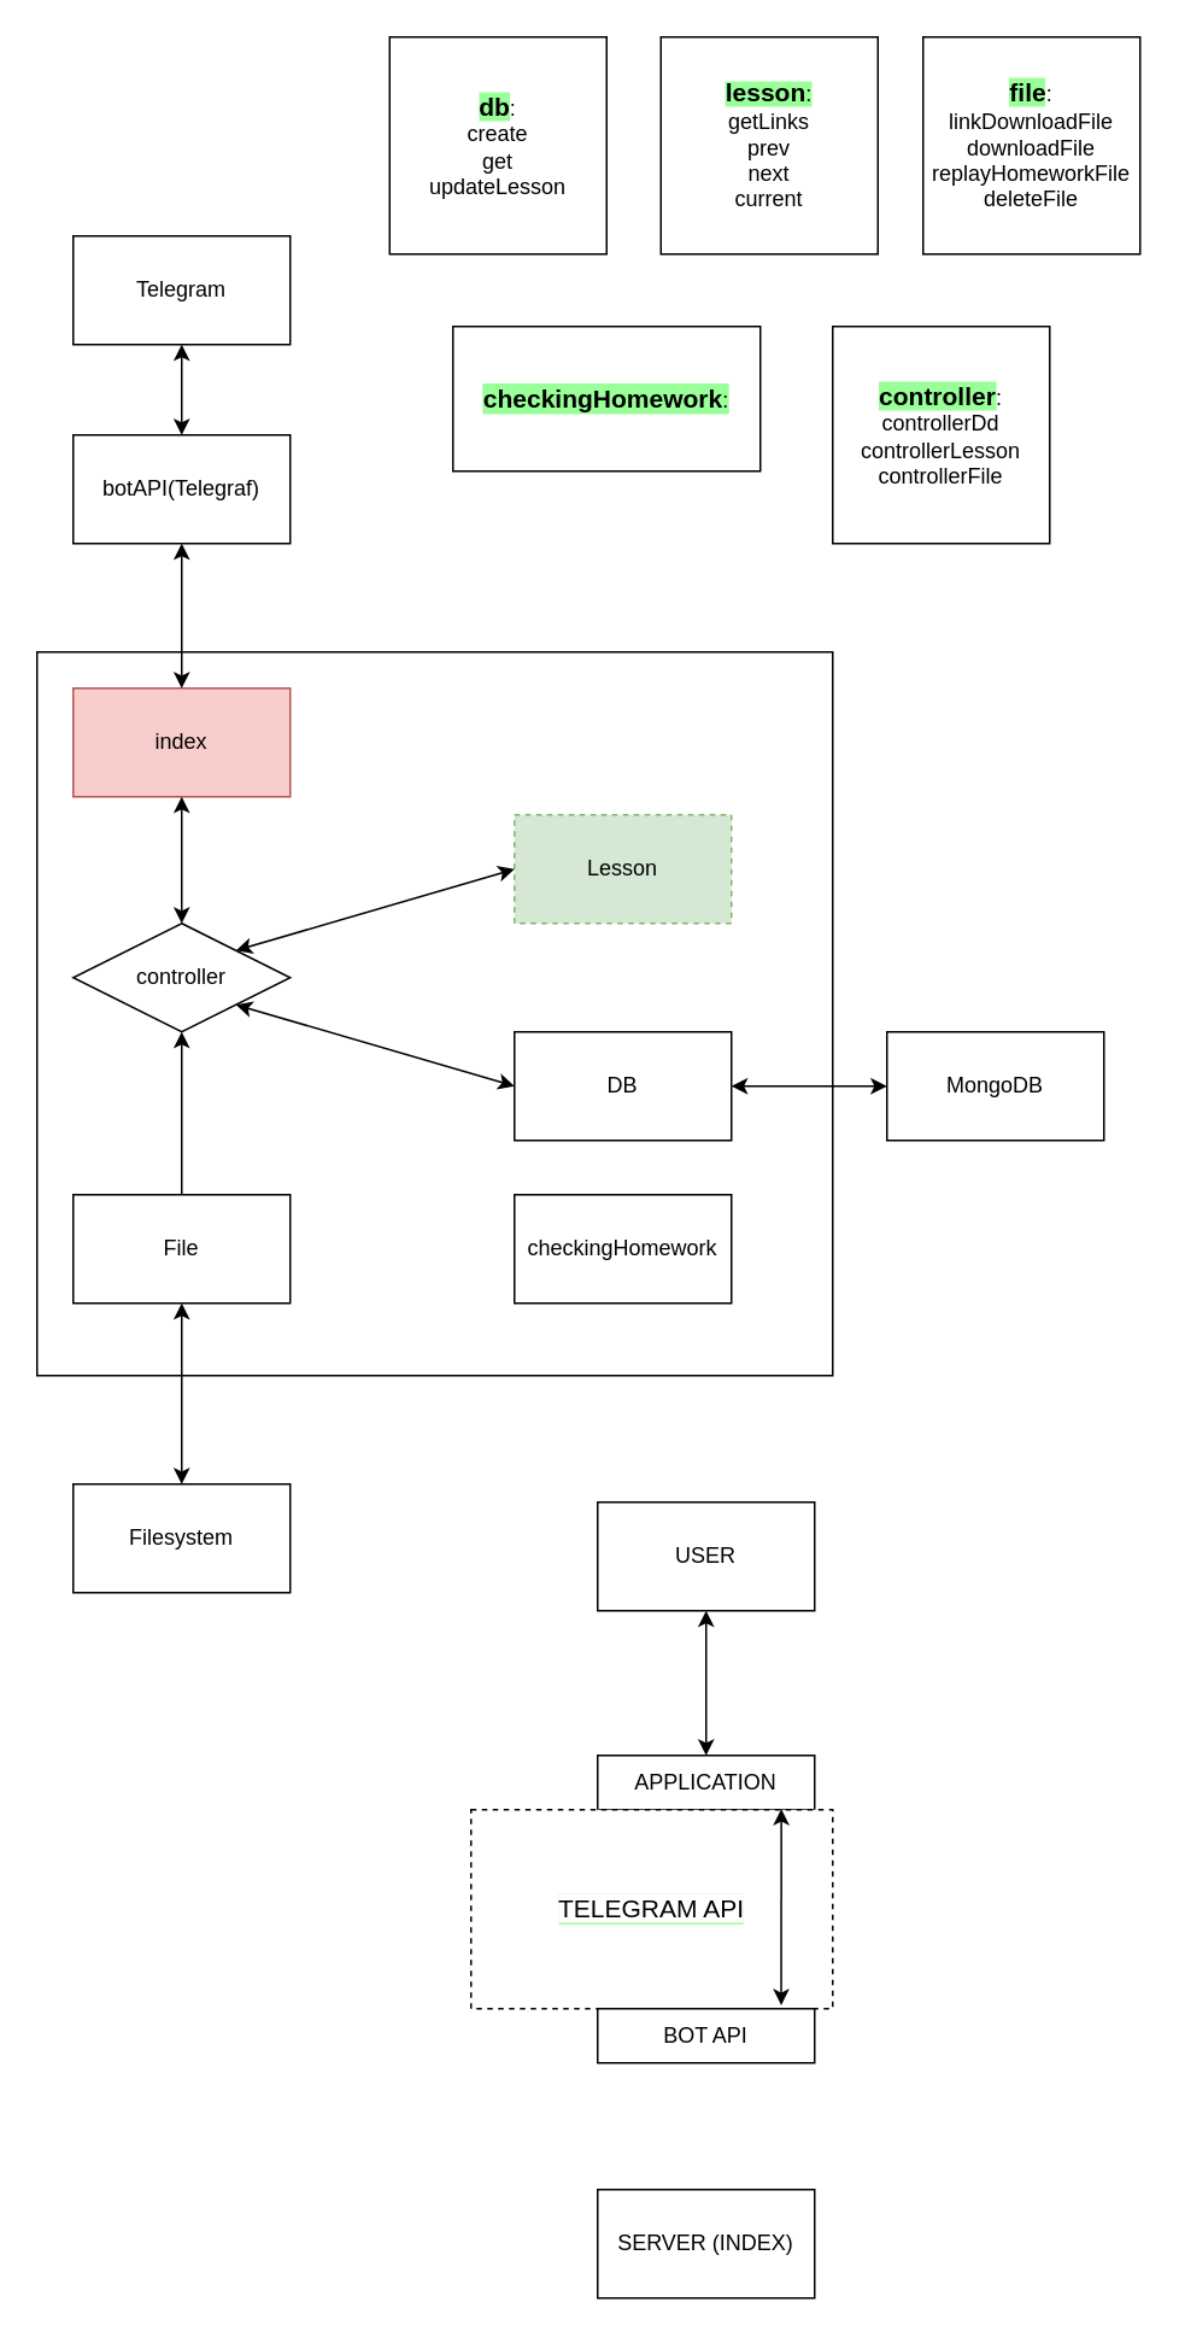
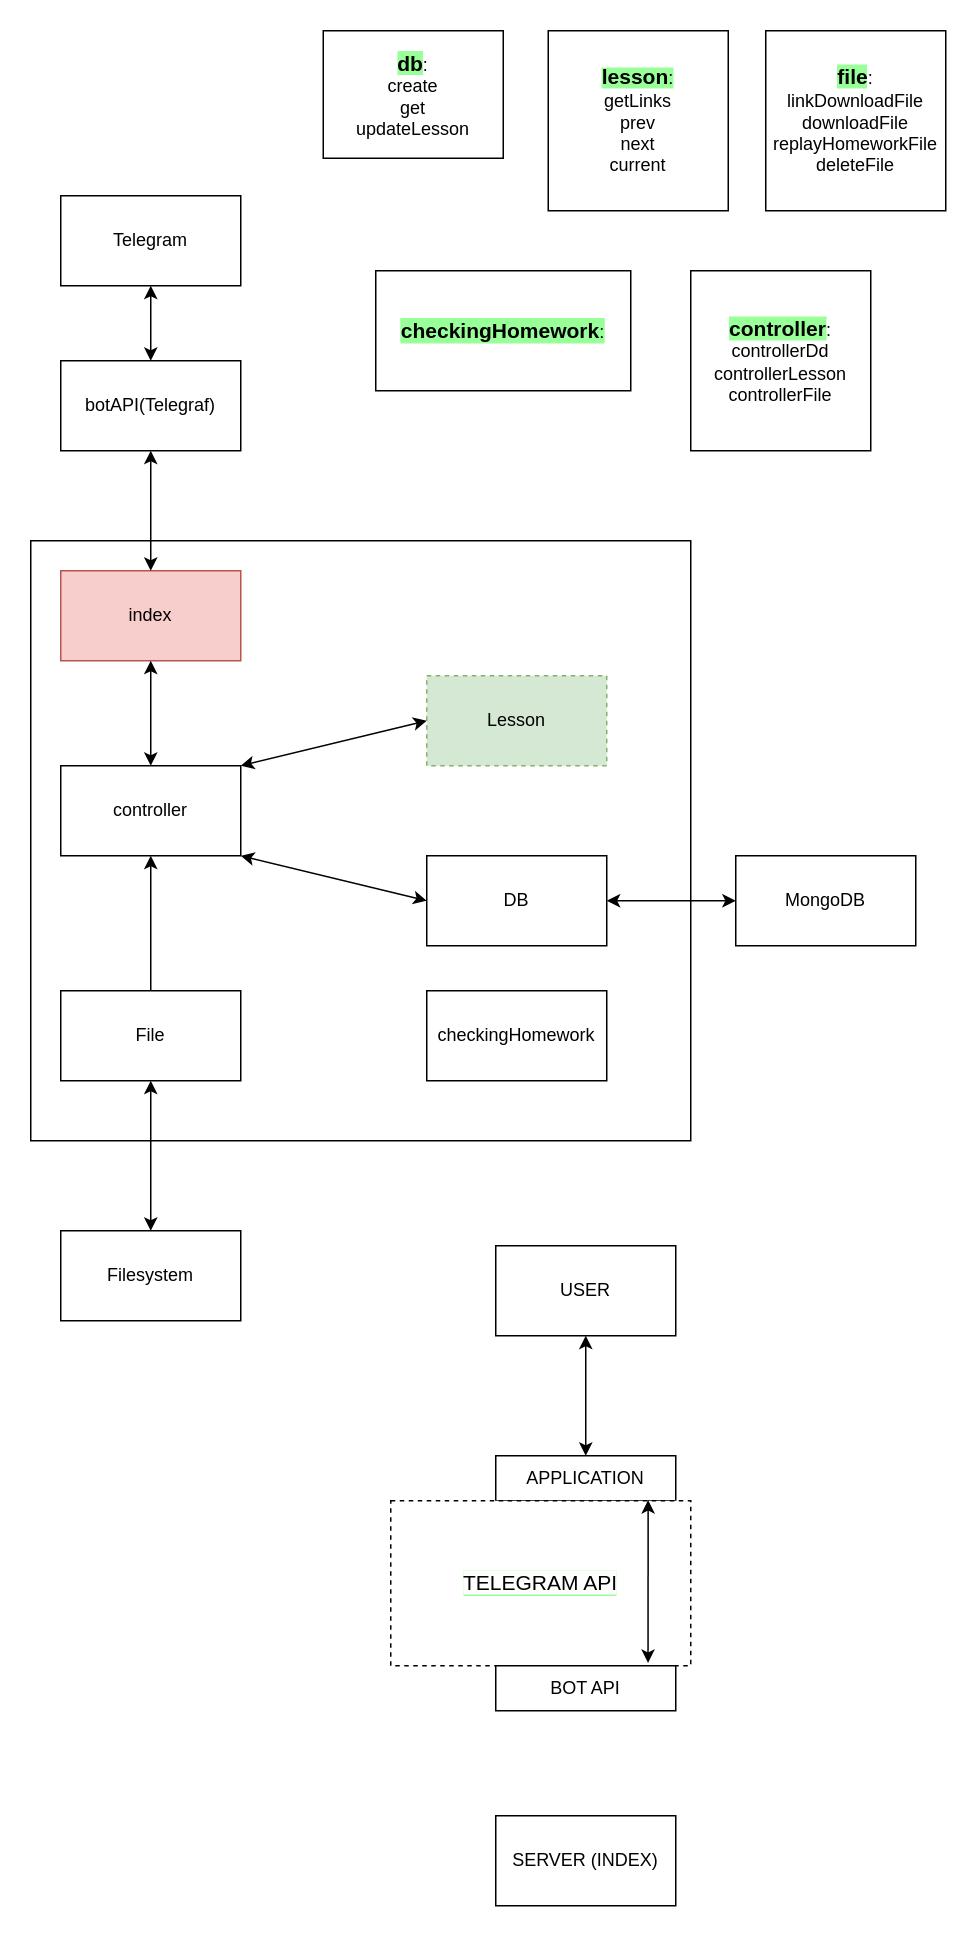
- <mxCell id="15" value="&lt;b&gt;&lt;font style=&quot;font-size: 14px ; background-color: rgb(153 , 255 , 153)&quot;&gt;db&lt;/font&gt;&lt;/b&gt;:&lt;br&gt;create&lt;br&gt;get&lt;br&gt;updateLesson" style="whiteSpace=wrap;html=1;aspect=fixed;" parent="1" vertex="1"><mxGeometry x="215" y="20" width="120" height="120" as="geometry" /></mxCell>
+ <mxCell id="15" value="&lt;b&gt;&lt;font style=&quot;font-size: 14px ; background-color: rgb(153 , 255 , 153)&quot;&gt;db&lt;/font&gt;&lt;/b&gt;:&lt;br&gt;create&lt;br&gt;get&lt;br&gt;updateLesson" style="whiteSpace=wrap;html=1;aspect=fixed;" parent="1" vertex="1"><mxGeometry x="215" y="20" width="120" height="85" as="geometry" /></mxCell>
- <mxCell id="20" value="controller" style="rhombus;whiteSpace=wrap;html=1;" vertex="1" parent="1"><mxGeometry x="40" y="510" width="120" height="60" as="geometry" /></mxCell>
+ <mxCell id="20" value="controller" style="rounded=0;whiteSpace=wrap;html=1;" vertex="1" parent="1"><mxGeometry x="40" y="510" width="120" height="60" as="geometry" /></mxCell>
